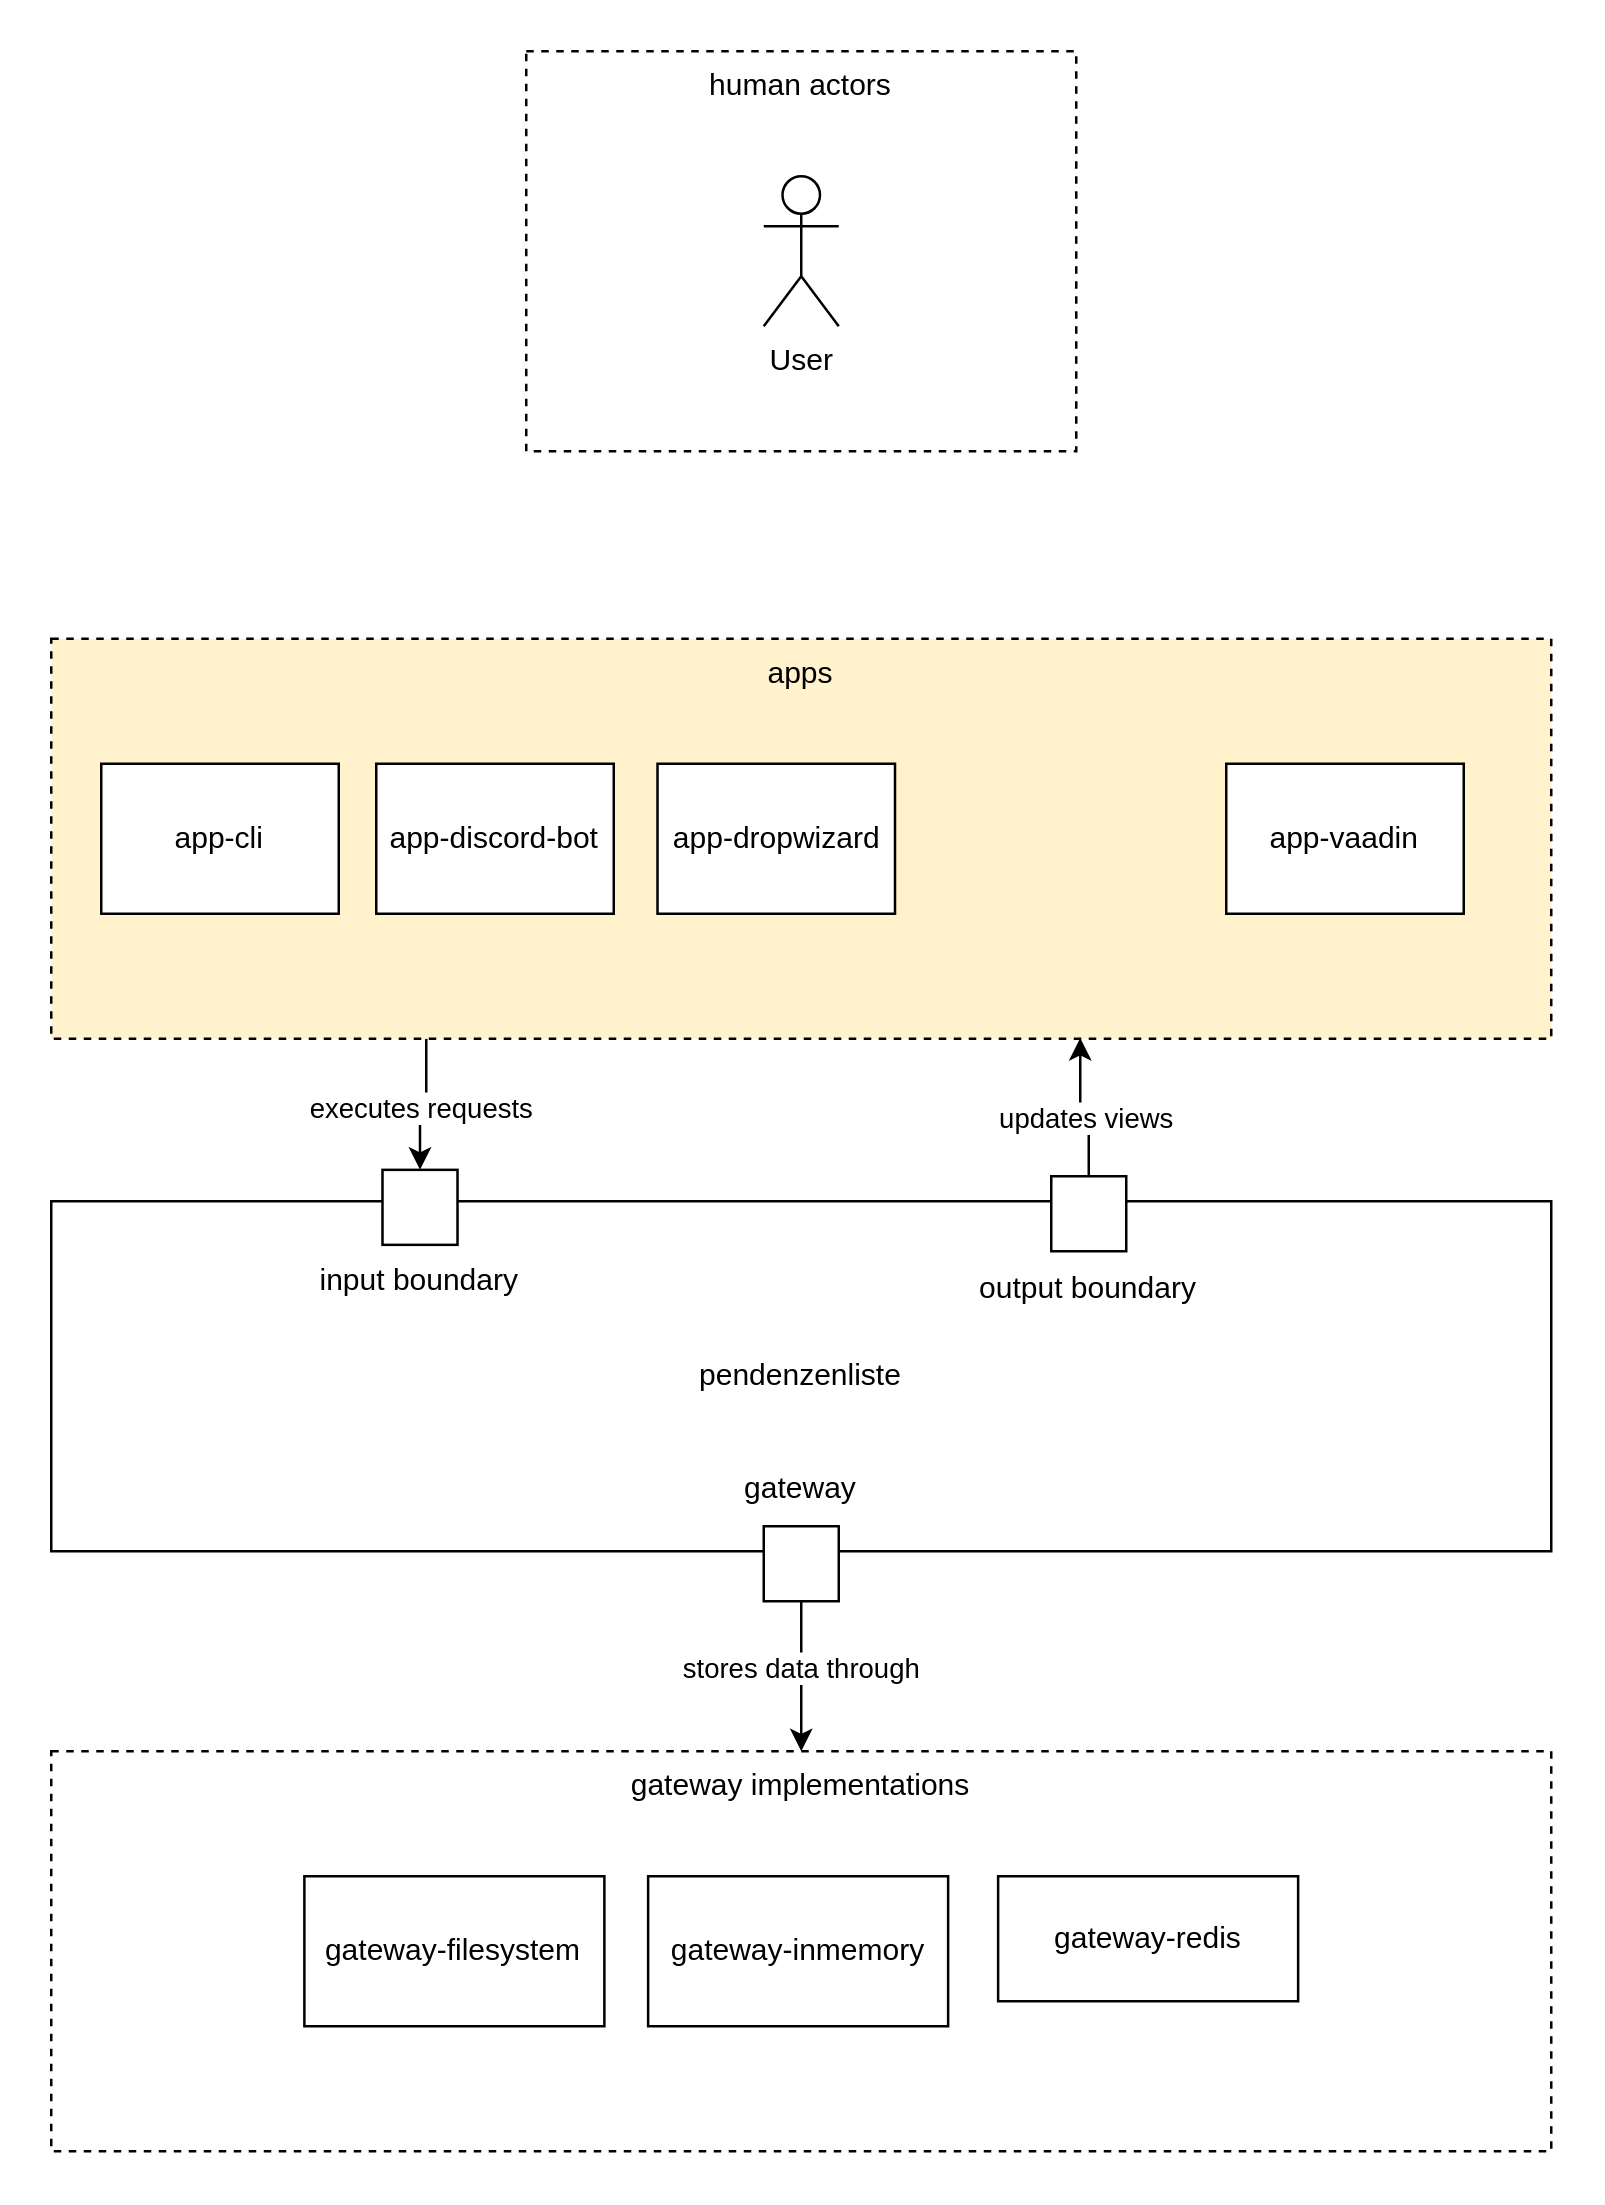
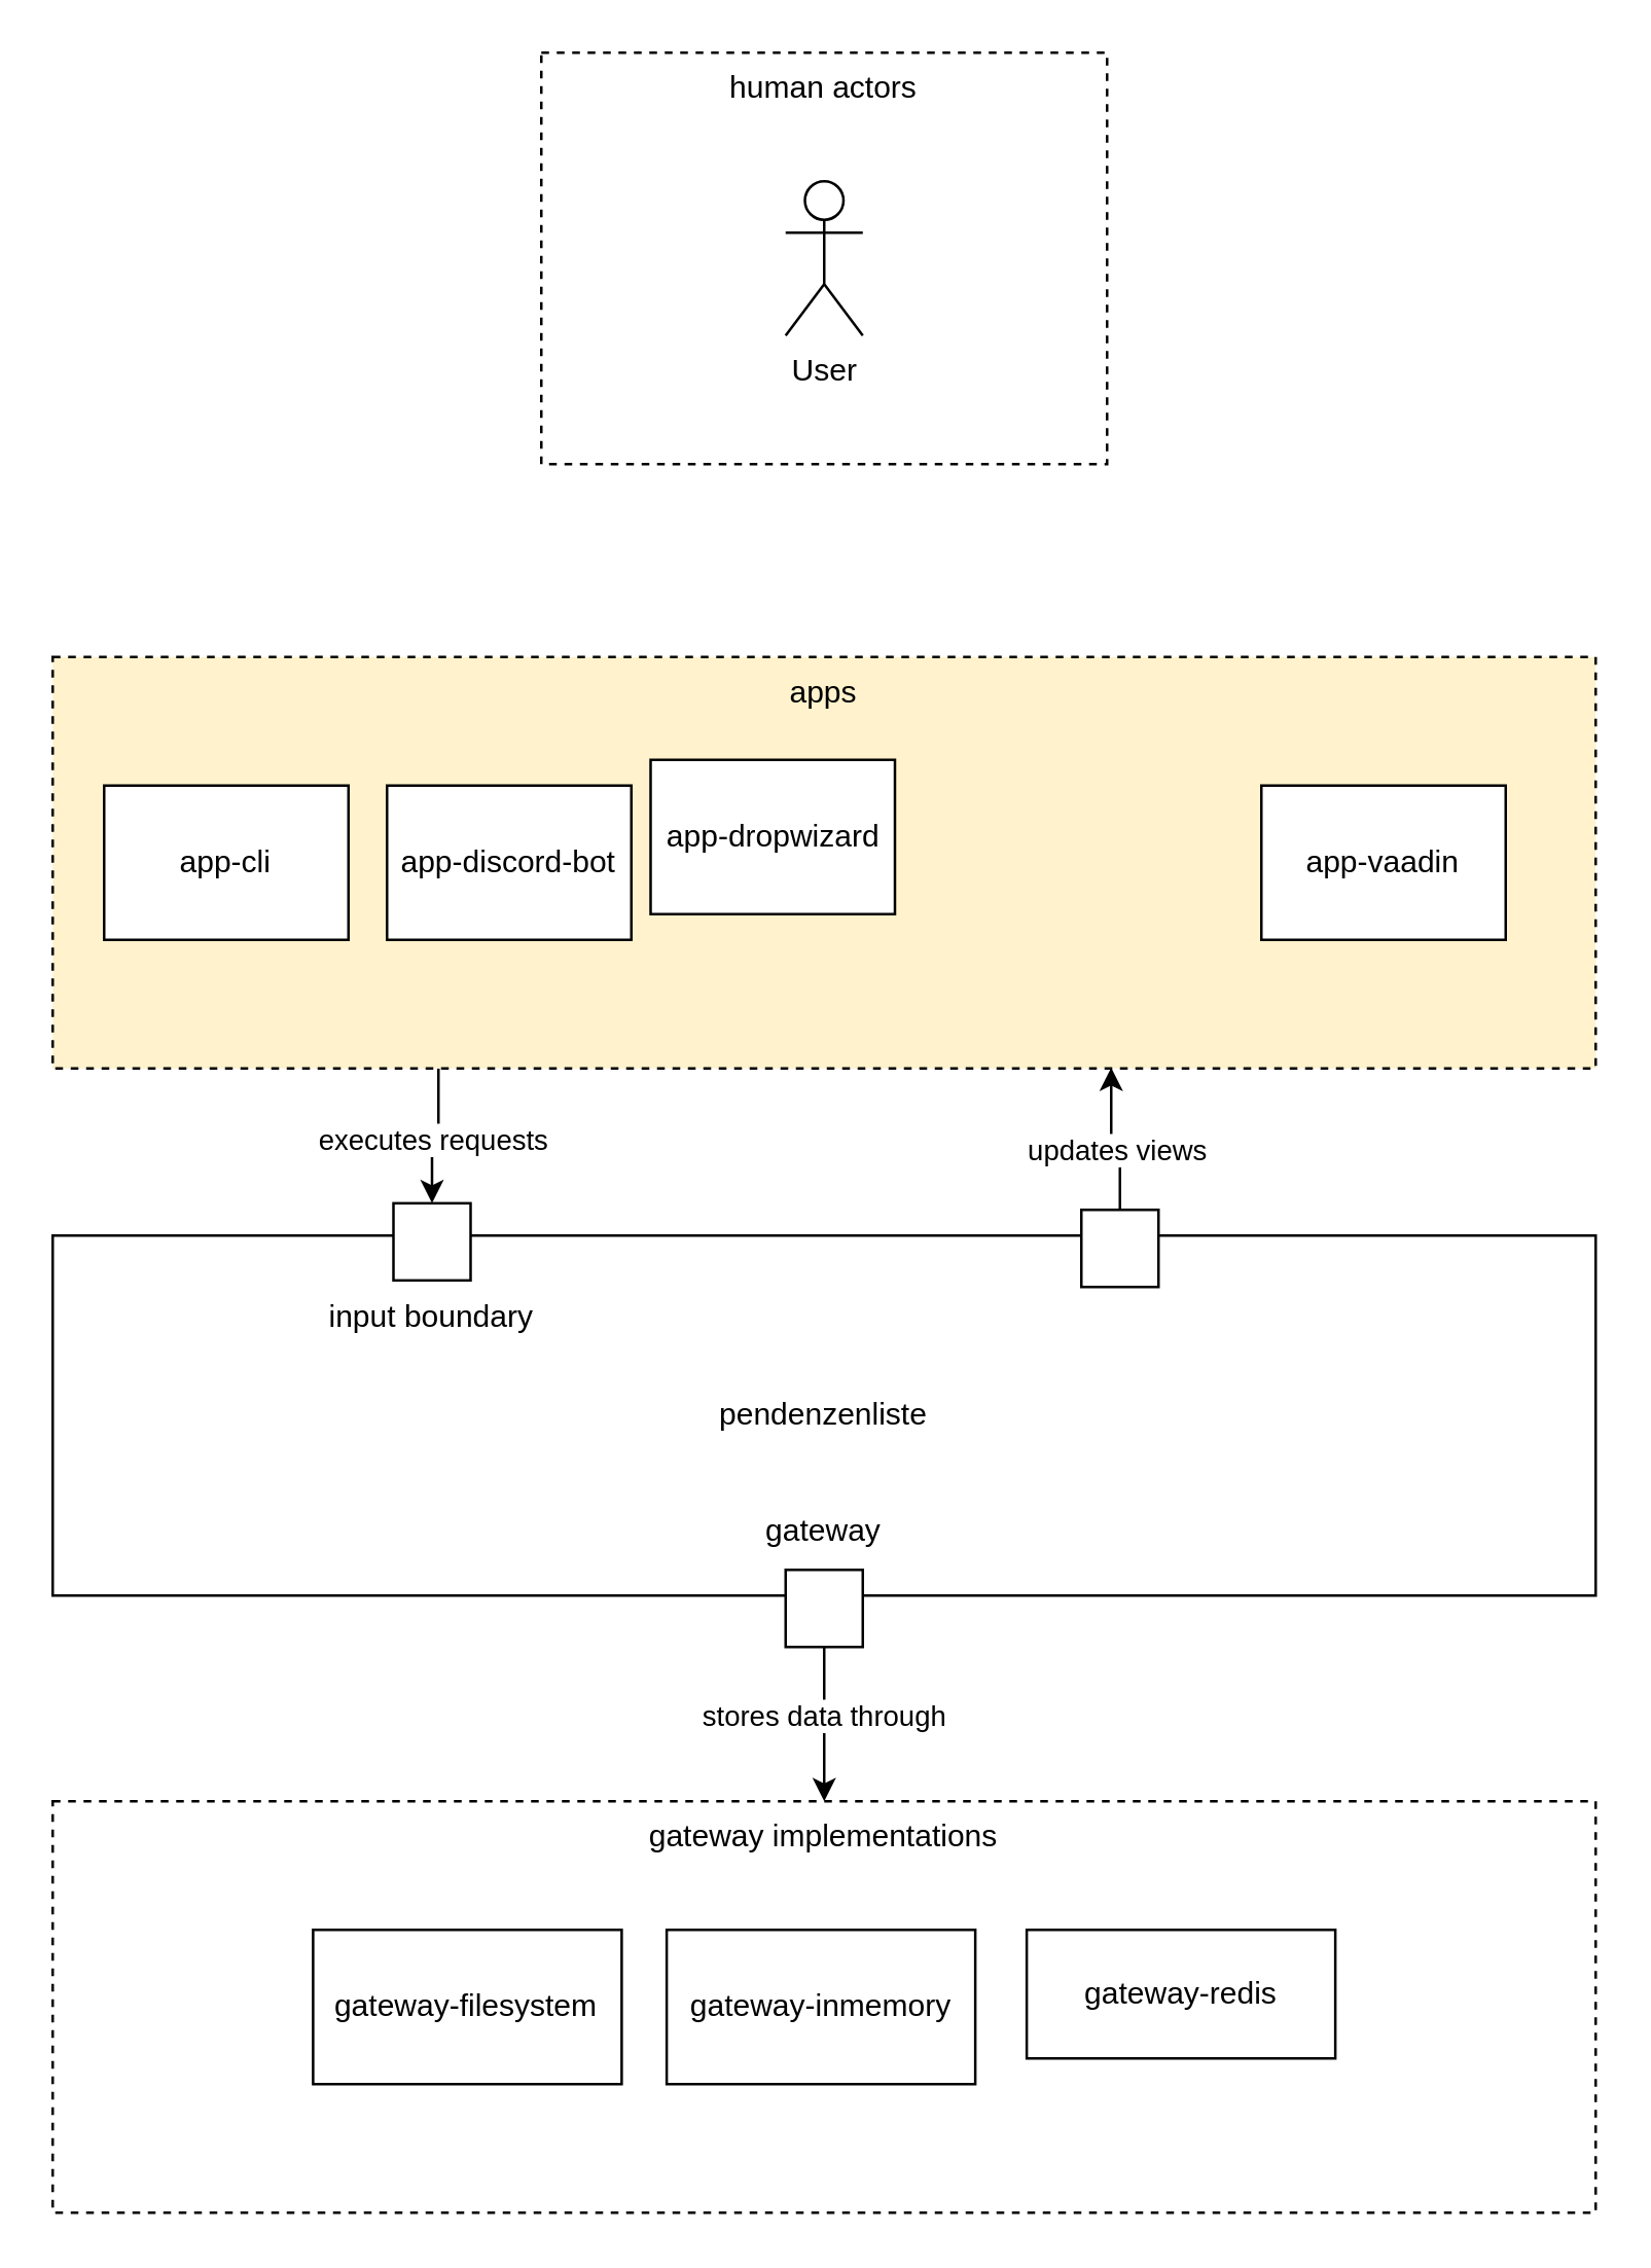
- <mxCell id="21" value="app-dropwizard" style="rounded=0;whiteSpace=wrap;html=1;" vertex="1" parent="1"><mxGeometry x="262.5" y="305" width="95" height="60" as="geometry" /></mxCell>
+ <mxCell id="21" value="app-dropwizard" style="rounded=0;whiteSpace=wrap;html=1;" vertex="1" parent="1"><mxGeometry x="252.5" y="295" width="95" height="60" as="geometry" /></mxCell>
- <mxCell id="17" value="output boundary" style="text;html=1;strokeColor=none;fillColor=none;align=center;verticalAlign=middle;whiteSpace=wrap;rounded=0;" vertex="1" parent="1"><mxGeometry x="380" y="500" width="110" height="30" as="geometry" /></mxCell>
